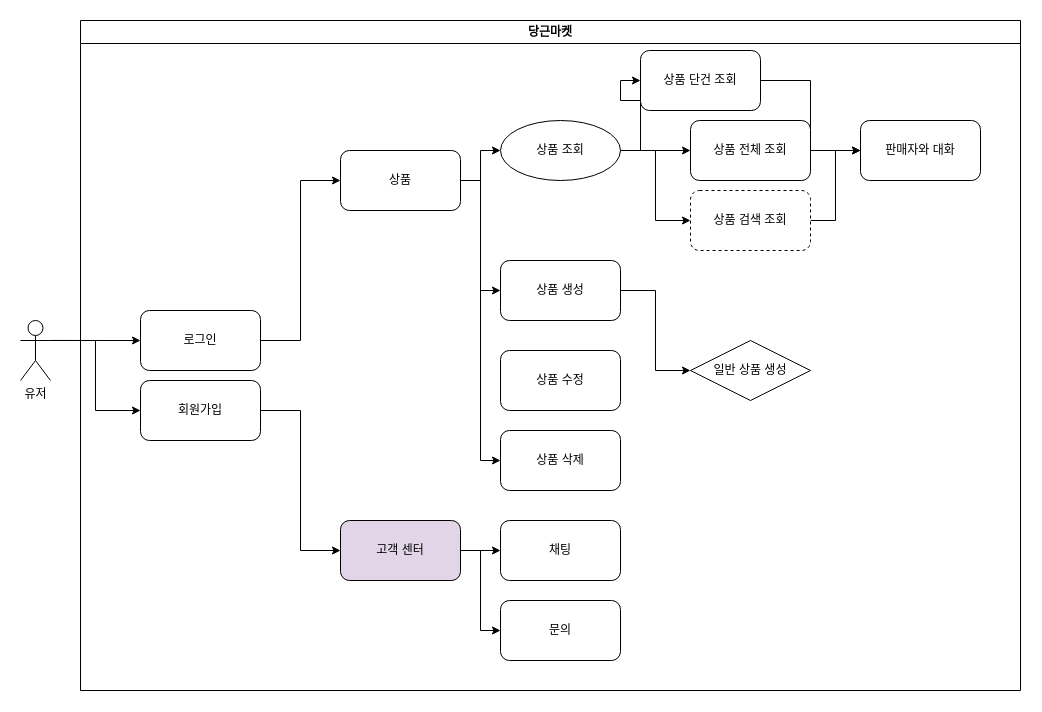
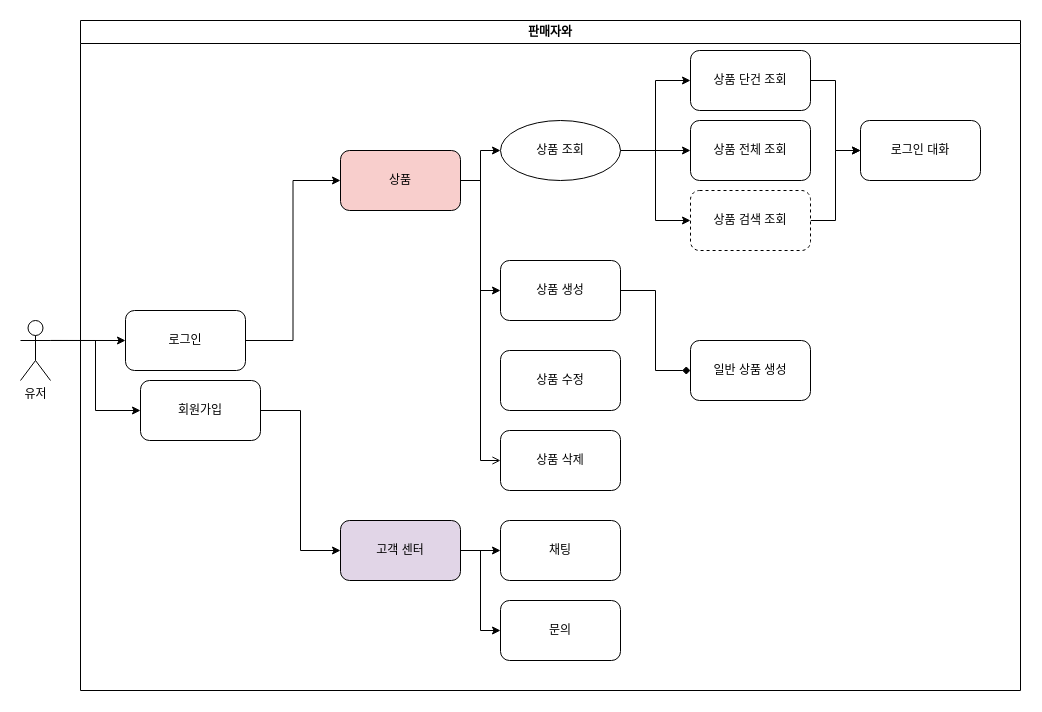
- <mxCell id="5" value="당근마켓" style="swimlane;whiteSpace=wrap;html=1;" vertex="1" parent="1"><mxGeometry y="20" width="940" height="670" as="geometry" x="80" /></mxCell>
+ <mxCell id="5" value="판매자와" style="swimlane;whiteSpace=wrap;html=1;" vertex="1" parent="1"><mxGeometry y="20" width="940" height="670" as="geometry" x="80" /></mxCell>
- <mxCell id="19" value="상품 단건 조회" style="rounded=1;whiteSpace=wrap;html=1;" vertex="1" parent="5"><mxGeometry x="560" y="30" width="120" height="60" as="geometry" /></mxCell>
+ <mxCell id="19" value="상품 단건 조회" style="rounded=1;whiteSpace=wrap;html=1;" vertex="1" parent="5"><mxGeometry x="610" y="30" width="120" height="60" as="geometry" /></mxCell>
- <mxCell id="23" value="판매자와 대화" style="rounded=1;whiteSpace=wrap;html=1;" vertex="1" parent="5"><mxGeometry x="780" y="100" width="120" height="60" as="geometry" /></mxCell>
+ <mxCell id="23" value="로그인 대화" style="rounded=1;whiteSpace=wrap;html=1;" vertex="1" parent="5"><mxGeometry x="780" y="100" width="120" height="60" as="geometry" /></mxCell>
- <mxCell id="9" value="상품" style="rounded=1;whiteSpace=wrap;html=1;" vertex="1" parent="5"><mxGeometry x="260" y="130" width="120" height="60" as="geometry" /></mxCell>
+ <mxCell id="9" value="상품" style="rounded=1;whiteSpace=wrap;html=1;fillColor=#f8cecc;" vertex="1" parent="5"><mxGeometry x="260" y="130" width="120" height="60" as="geometry" /></mxCell>
- <mxCell id="30" value="로그인" style="rounded=1;whiteSpace=wrap;html=1;" vertex="1" parent="5"><mxGeometry x="60" y="290" width="120" height="60" as="geometry" /></mxCell>
+ <mxCell id="30" value="로그인" style="rounded=1;whiteSpace=wrap;html=1;" vertex="1" parent="5"><mxGeometry x="45" y="290" width="120" height="60" as="geometry" /></mxCell>
- <mxCell id="14" style="edgeStyle=orthogonalEdgeStyle;rounded=0;orthogonalLoop=1;jettySize=auto;html=1;exitX=1;exitY=0.5;exitDx=0;exitDy=0;entryX=0;entryY=0.5;entryDx=0;entryDy=0;" edge="1" parent="5" source="15" target="29"><mxGeometry relative="1" as="geometry" /></mxCell>
+ <mxCell id="14" style="edgeStyle=orthogonalEdgeStyle;rounded=0;orthogonalLoop=1;jettySize=auto;html=1;exitX=1;exitY=0.5;exitDx=0;exitDy=0;entryX=0;entryY=0.5;entryDx=0;entryDy=0;endArrow=diamond;" edge="1" parent="5" source="15" target="29"><mxGeometry relative="1" as="geometry" /></mxCell>
- <mxCell id="29" value="일반 상품 생성" style="rhombus;whiteSpace=wrap;html=1;" vertex="1" parent="5"><mxGeometry x="610" y="320" width="120" height="60" as="geometry" /></mxCell>
+ <mxCell id="29" value="일반 상품 생성" style="rounded=1;whiteSpace=wrap;html=1;" vertex="1" parent="5"><mxGeometry x="610" y="320" width="120" height="60" as="geometry" /></mxCell>
- <mxCell id="8" style="edgeStyle=orthogonalEdgeStyle;rounded=0;orthogonalLoop=1;jettySize=auto;html=1;exitX=1;exitY=0.5;exitDx=0;exitDy=0;entryX=0;entryY=0.5;entryDx=0;entryDy=0;" edge="1" parent="5" source="9" target="17"><mxGeometry relative="1" as="geometry" /></mxCell>
+ <mxCell id="8" style="edgeStyle=orthogonalEdgeStyle;rounded=0;orthogonalLoop=1;jettySize=auto;html=1;exitX=1;exitY=0.5;exitDx=0;exitDy=0;entryX=0;entryY=0.5;entryDx=0;entryDy=0;endArrow=open;" edge="1" parent="5" source="9" target="17"><mxGeometry relative="1" as="geometry" /></mxCell>
